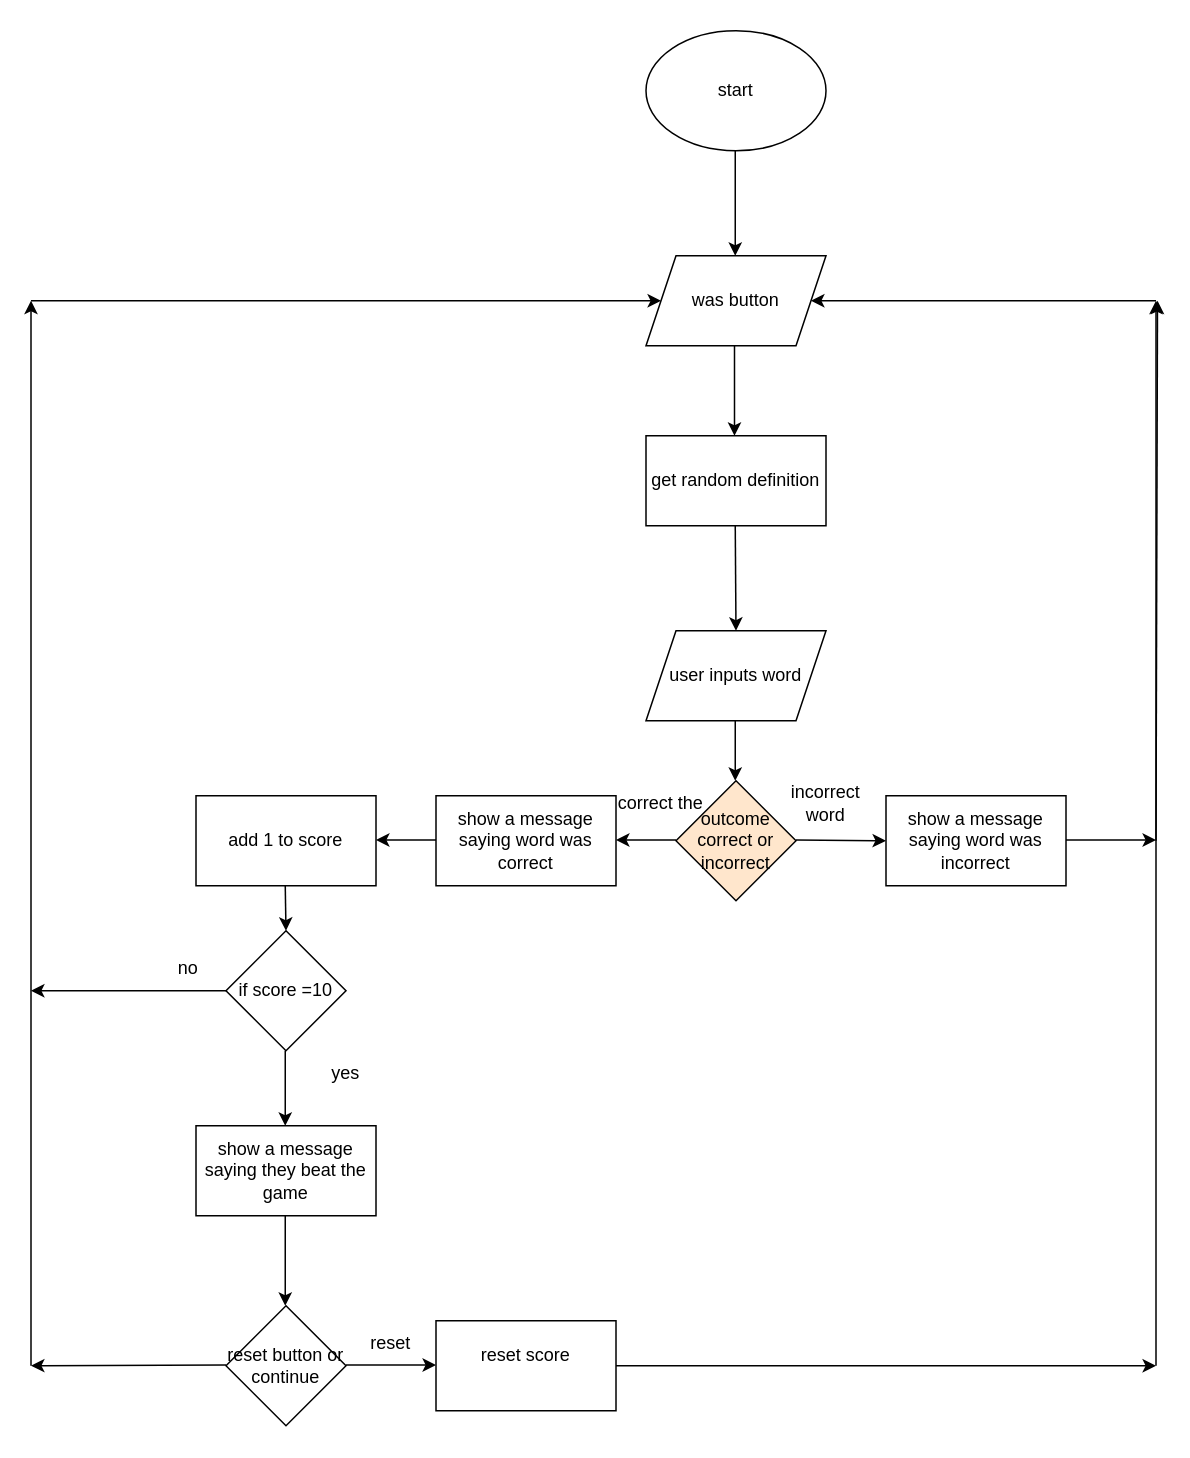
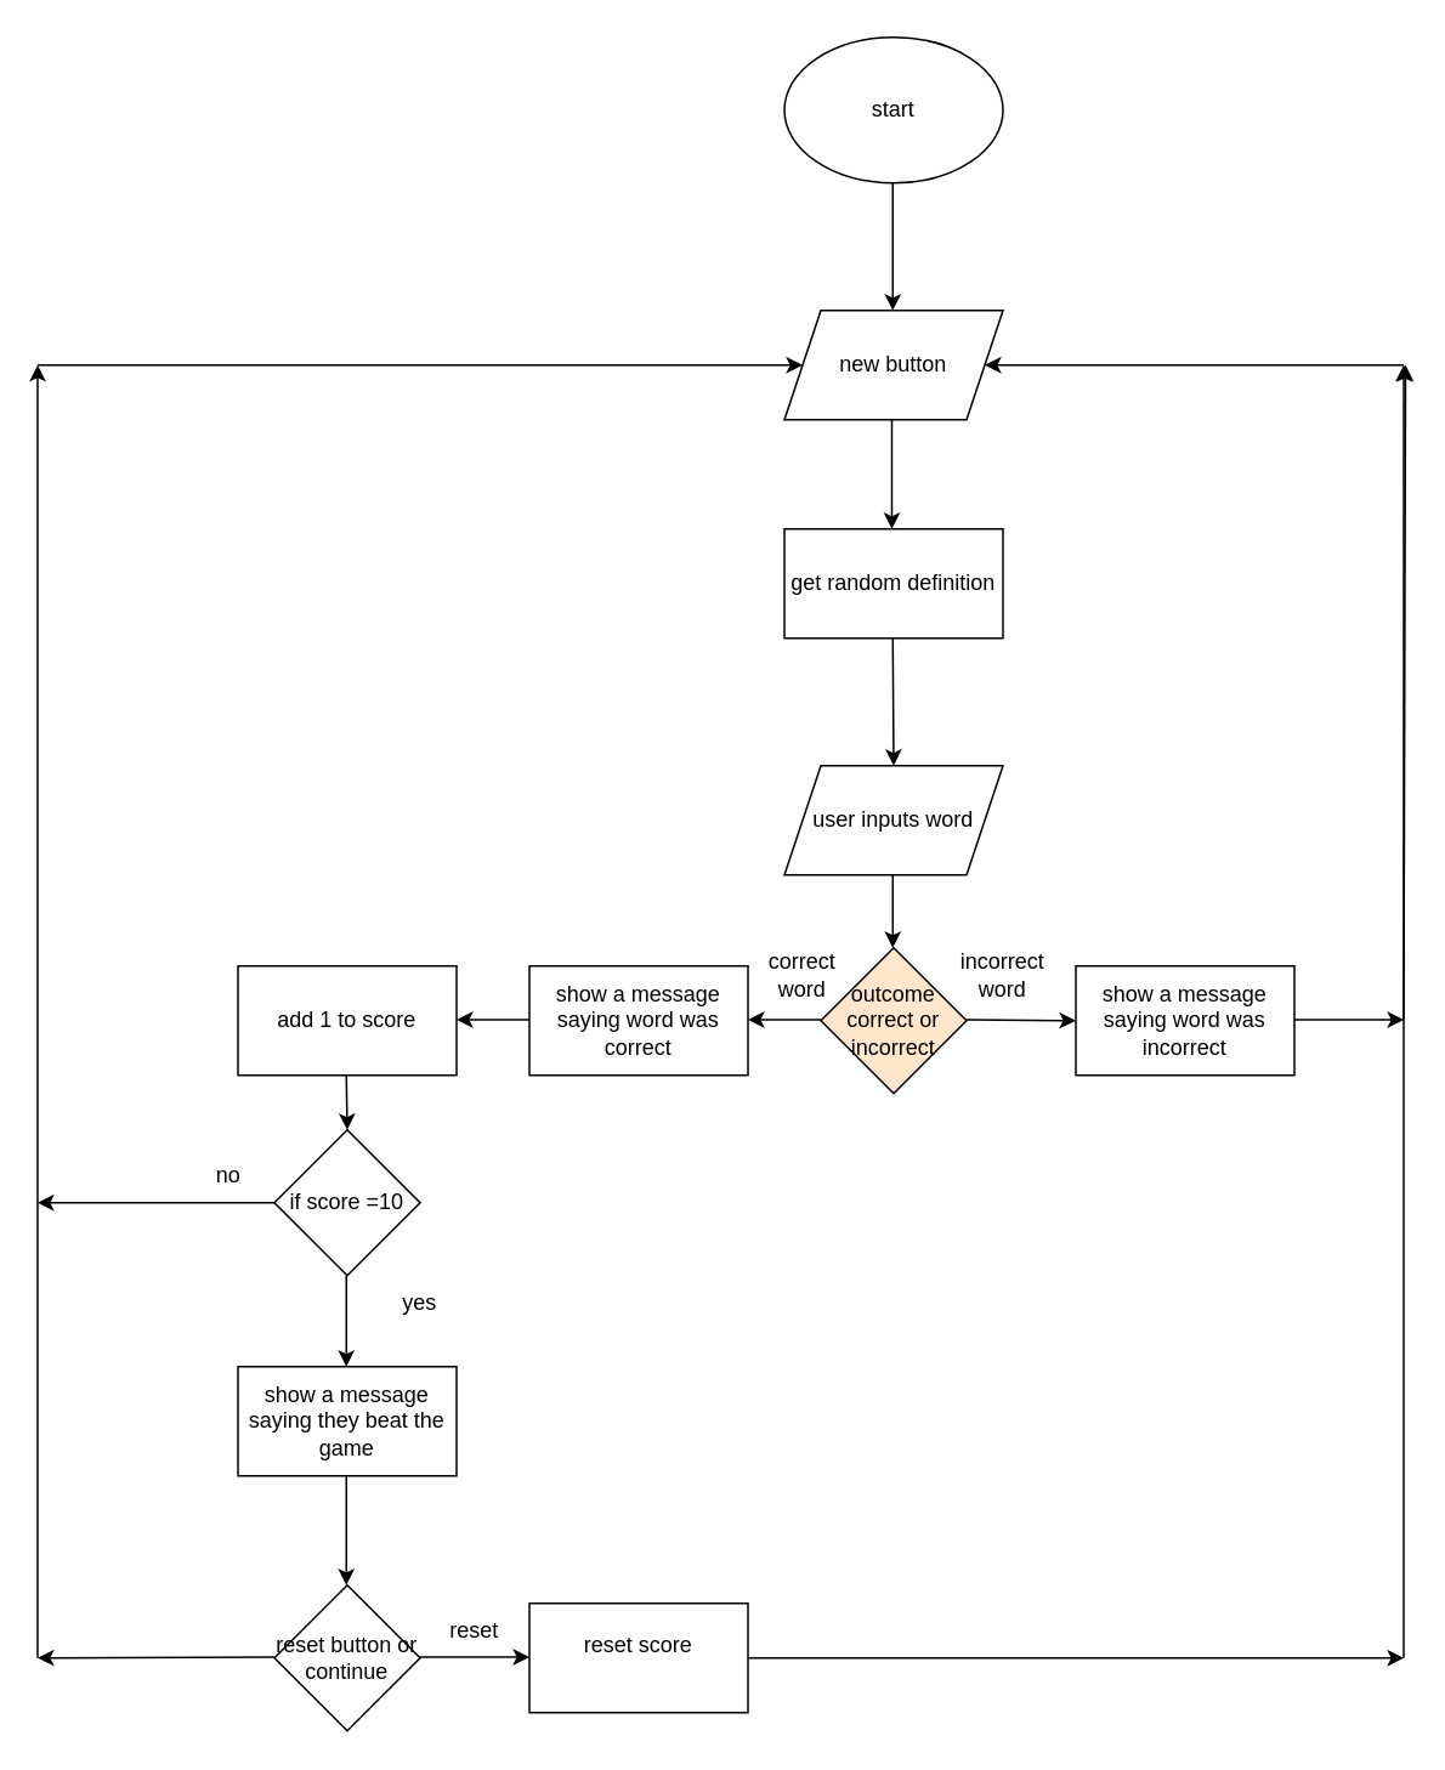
- <mxCell id="35" value="was button" style="shape=parallelogram;perimeter=parallelogramPerimeter;whiteSpace=wrap;html=1;fixedSize=1;" vertex="1" parent="1"><mxGeometry x="430" y="170" width="120" height="60" as="geometry" /></mxCell>
+ <mxCell id="35" value="new button" style="shape=parallelogram;perimeter=parallelogramPerimeter;whiteSpace=wrap;html=1;fixedSize=1;" vertex="1" parent="1"><mxGeometry x="430" y="170" width="120" height="60" as="geometry" /></mxCell>
- <mxCell id="10" value="correct the" style="text;html=1;strokeColor=none;fillColor=none;align=center;verticalAlign=middle;whiteSpace=wrap;rounded=0;" vertex="1" parent="1"><mxGeometry x="410" y="520" width="60" height="30" as="geometry" /></mxCell>
+ <mxCell id="10" value="correct word" style="text;html=1;strokeColor=none;fillColor=none;align=center;verticalAlign=middle;whiteSpace=wrap;rounded=0;" vertex="1" parent="1"><mxGeometry x="410" y="520" width="60" height="30" as="geometry" /></mxCell>
